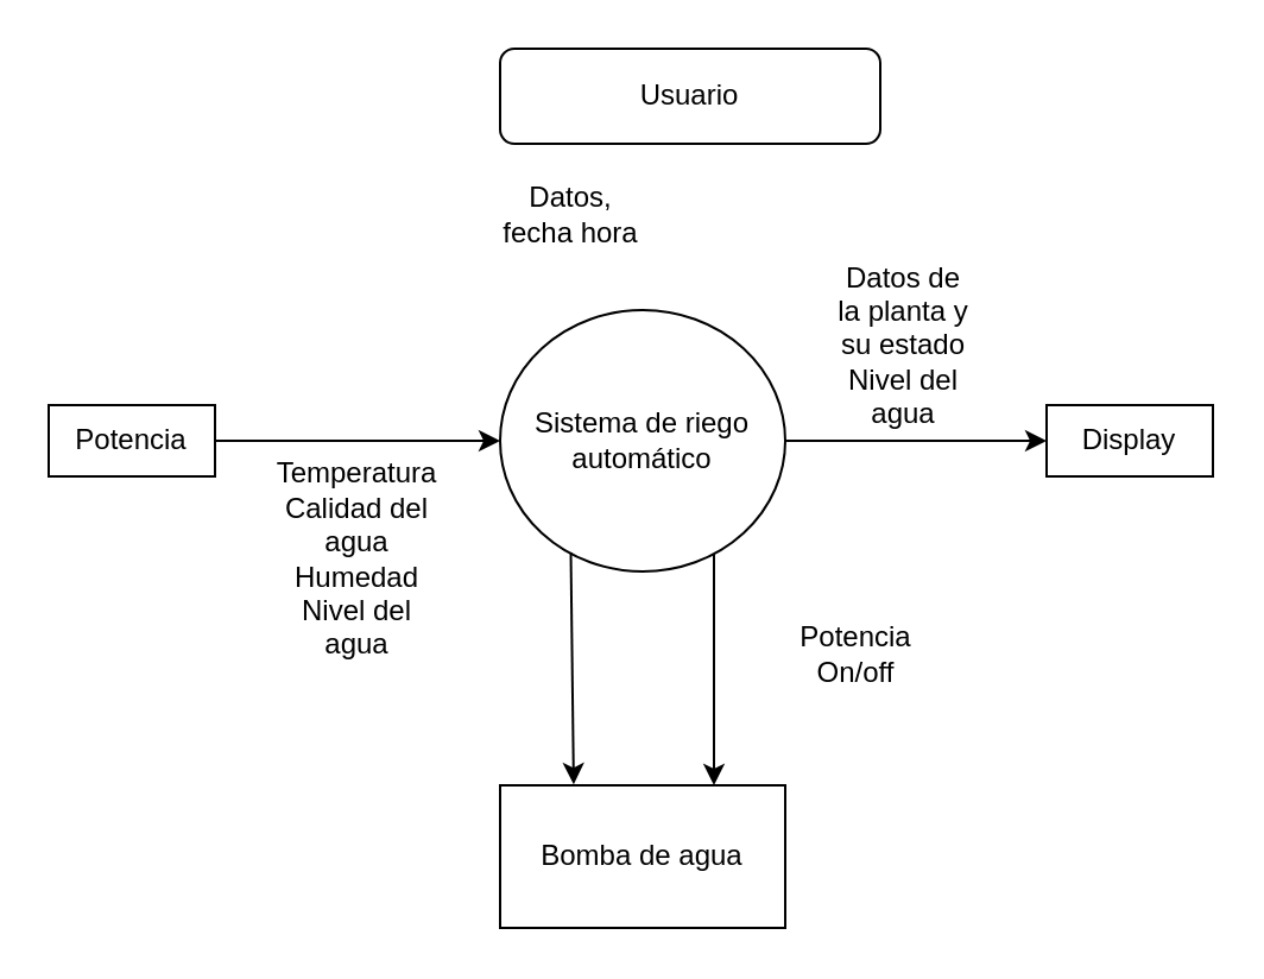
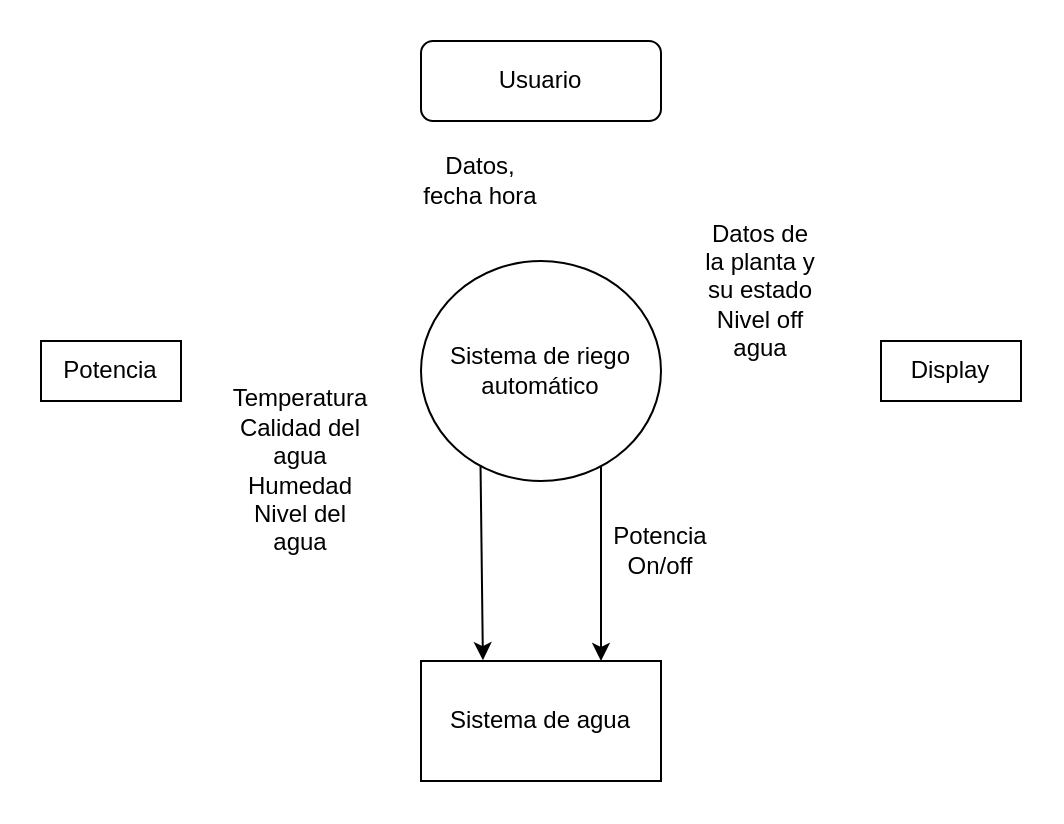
- <mxCell id="2" value="Usuario" style="rounded=1;whiteSpace=wrap;html=1;fontSize=12;glass=0;strokeWidth=1;shadow=0;" parent="1" vertex="1"><mxGeometry x="210" y="20" width="160" height="40" as="geometry" /></mxCell>
+ <mxCell id="2" value="Usuario" style="rounded=1;whiteSpace=wrap;html=1;fontSize=12;glass=0;strokeWidth=1;shadow=0;" parent="1" vertex="1"><mxGeometry x="210" y="20" width="120" height="40" as="geometry" /></mxCell>
- <mxCell id="14" value="&lt;div&gt;Datos de la planta y su estado&lt;/div&gt;&lt;div&gt;Nivel del agua&lt;/div&gt;" style="text;html=1;align=center;verticalAlign=middle;whiteSpace=wrap;rounded=0;" parent="1" vertex="1"><mxGeometry x="350" y="130" width="60" height="30" as="geometry" /></mxCell>
+ <mxCell id="14" value="&lt;div&gt;Datos de la planta y su estado&lt;/div&gt;&lt;div&gt;Nivel off agua&lt;/div&gt;" style="text;html=1;align=center;verticalAlign=middle;whiteSpace=wrap;rounded=0;" parent="1" vertex="1"><mxGeometry x="350" y="130" width="60" height="30" as="geometry" /></mxCell>
- <mxCell id="10" style="edgeStyle=orthogonalEdgeStyle;rounded=0;orthogonalLoop=1;jettySize=auto;html=1;exitX=1;exitY=0.5;exitDx=0;exitDy=0;entryX=0;entryY=0.5;entryDx=0;entryDy=0;" parent="1" source="11" target="6" edge="1"><mxGeometry relative="1" as="geometry" /></mxCell>
- <mxCell id="5" style="edgeStyle=orthogonalEdgeStyle;rounded=0;orthogonalLoop=1;jettySize=auto;html=1;exitX=1;exitY=0.5;exitDx=0;exitDy=0;entryX=0;entryY=0.5;entryDx=0;entryDy=0;" parent="1" source="6" target="13" edge="1"><mxGeometry relative="1" as="geometry" /></mxCell>
- <mxCell id="8" value="&lt;div&gt;Potencia&lt;/div&gt;&lt;div&gt;On/off&lt;br&gt;&lt;/div&gt;" style="text;strokeColor=none;align=center;fillColor=none;html=1;verticalAlign=middle;whiteSpace=wrap;rounded=0;" parent="1" vertex="1"><mxGeometry x="330" y="260" width="60" height="30" as="geometry" /></mxCell>
+ <mxCell id="8" value="&lt;div&gt;Potencia&lt;/div&gt;&lt;div&gt;On/off&lt;br&gt;&lt;/div&gt;" style="text;strokeColor=none;align=center;fillColor=none;html=1;verticalAlign=middle;whiteSpace=wrap;rounded=0;" parent="1" vertex="1"><mxGeometry x="300" y="260" width="60" height="30" as="geometry" /></mxCell>
- <mxCell id="7" value="Bomba de agua " style="whiteSpace=wrap;html=1;" parent="1" vertex="1"><mxGeometry x="210" y="330" width="120" height="60" as="geometry" /></mxCell>
+ <mxCell id="7" value="Sistema de agua " style="whiteSpace=wrap;html=1;" parent="1" vertex="1"><mxGeometry x="210" y="330" width="120" height="60" as="geometry" /></mxCell>
